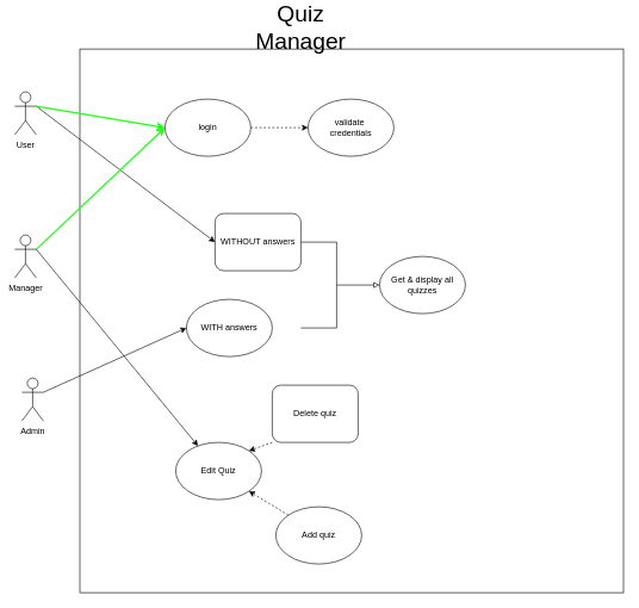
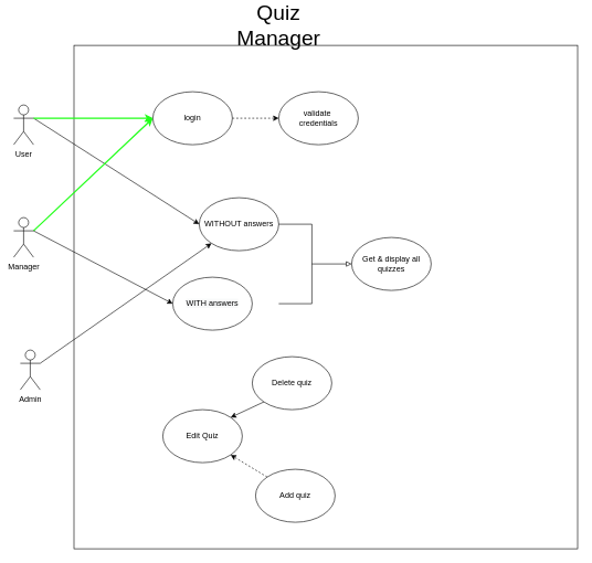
- <mxCell id="4" value="User" style="shape=umlActor;verticalLabelPosition=bottom;verticalAlign=top;html=1;outlineConnect=0;" vertex="1" parent="1"><mxGeometry x="20" y="120" width="30" height="60" as="geometry" /></mxCell>
+ <mxCell id="4" value="User" style="shape=umlActor;verticalLabelPosition=bottom;verticalAlign=top;html=1;outlineConnect=0;" vertex="1" parent="1"><mxGeometry x="20" y="150" width="30" height="60" as="geometry" /></mxCell>
- <mxCell id="12" value="validate&amp;nbsp;&lt;br&gt;credentials" style="ellipse;whiteSpace=wrap;html=1;" vertex="1" parent="1"><mxGeometry x="430" y="130" width="120" height="80" as="geometry" /></mxCell>
+ <mxCell id="12" value="validate&amp;nbsp;&lt;br&gt;credentials" style="ellipse;whiteSpace=wrap;html=1;" vertex="1" parent="1"><mxGeometry x="420" y="130" width="120" height="80" as="geometry" /></mxCell>
- <mxCell id="13" value="WITHOUT answers" style="whiteSpace=wrap;html=1;rounded=1;" vertex="1" parent="1"><mxGeometry x="300" y="290" width="120" height="80" as="geometry" /></mxCell>
+ <mxCell id="13" value="WITHOUT answers" style="ellipse;whiteSpace=wrap;html=1;" vertex="1" parent="1"><mxGeometry x="300" y="290" width="120" height="80" as="geometry" /></mxCell>
- <mxCell id="6" style="edgeStyle=none;rounded=0;orthogonalLoop=1;jettySize=auto;html=1;exitX=1;exitY=0.333;exitDx=0;exitDy=0;exitPerimeter=0;" edge="1" parent="1" source="7" target="14"><mxGeometry relative="1" as="geometry"><mxPoint x="540" y="430" as="targetPoint" /></mxGeometry></mxCell>
+ <mxCell id="6" style="edgeStyle=none;rounded=0;orthogonalLoop=1;jettySize=auto;html=1;exitX=1;exitY=0.333;exitDx=0;exitDy=0;exitPerimeter=0;entryX=0;entryY=0.5;entryDx=0;entryDy=0;" edge="1" parent="1" source="7" target="16"><mxGeometry relative="1" as="geometry"><mxPoint x="540" y="430" as="targetPoint" /></mxGeometry></mxCell>
- <mxCell id="8" style="edgeStyle=none;rounded=0;orthogonalLoop=1;jettySize=auto;html=1;exitX=1;exitY=0.333;exitDx=0;exitDy=0;exitPerimeter=0;entryX=0;entryY=0.5;entryDx=0;entryDy=0;" edge="1" parent="1" source="9" target="16"><mxGeometry relative="1" as="geometry"><mxPoint x="230" y="330" as="targetPoint" /></mxGeometry></mxCell>
+ <mxCell id="8" style="edgeStyle=none;rounded=0;orthogonalLoop=1;jettySize=auto;html=1;exitX=1;exitY=0.333;exitDx=0;exitDy=0;exitPerimeter=0;" edge="1" parent="1" source="9" target="13"><mxGeometry relative="1" as="geometry"><mxPoint x="230" y="330" as="targetPoint" /></mxGeometry></mxCell>
- <mxCell id="20" value="Delete quiz" style="whiteSpace=wrap;html=1;rounded=1;" vertex="1" parent="1"><mxGeometry x="380" y="530" width="120" height="80" as="geometry" /></mxCell>
+ <mxCell id="20" value="Delete quiz" style="ellipse;whiteSpace=wrap;html=1;" vertex="1" parent="1"><mxGeometry x="380" y="530" width="120" height="80" as="geometry" /></mxCell>
- <mxCell id="19" style="edgeStyle=none;rounded=0;orthogonalLoop=1;jettySize=auto;html=1;exitX=0;exitY=1;exitDx=0;exitDy=0;entryX=1;entryY=0;entryDx=0;entryDy=0;dashed=1;strokeColor=#000000;strokeWidth=1;" edge="1" parent="1" source="20" target="14"><mxGeometry relative="1" as="geometry" /></mxCell>
+ <mxCell id="19" style="edgeStyle=none;rounded=0;orthogonalLoop=1;jettySize=auto;html=1;exitX=0;exitY=1;exitDx=0;exitDy=0;entryX=1;entryY=0;entryDx=0;entryDy=0;dashed=0;strokeColor=#000000;strokeWidth=1;" edge="1" parent="1" source="20" target="14"><mxGeometry relative="1" as="geometry" /></mxCell>
